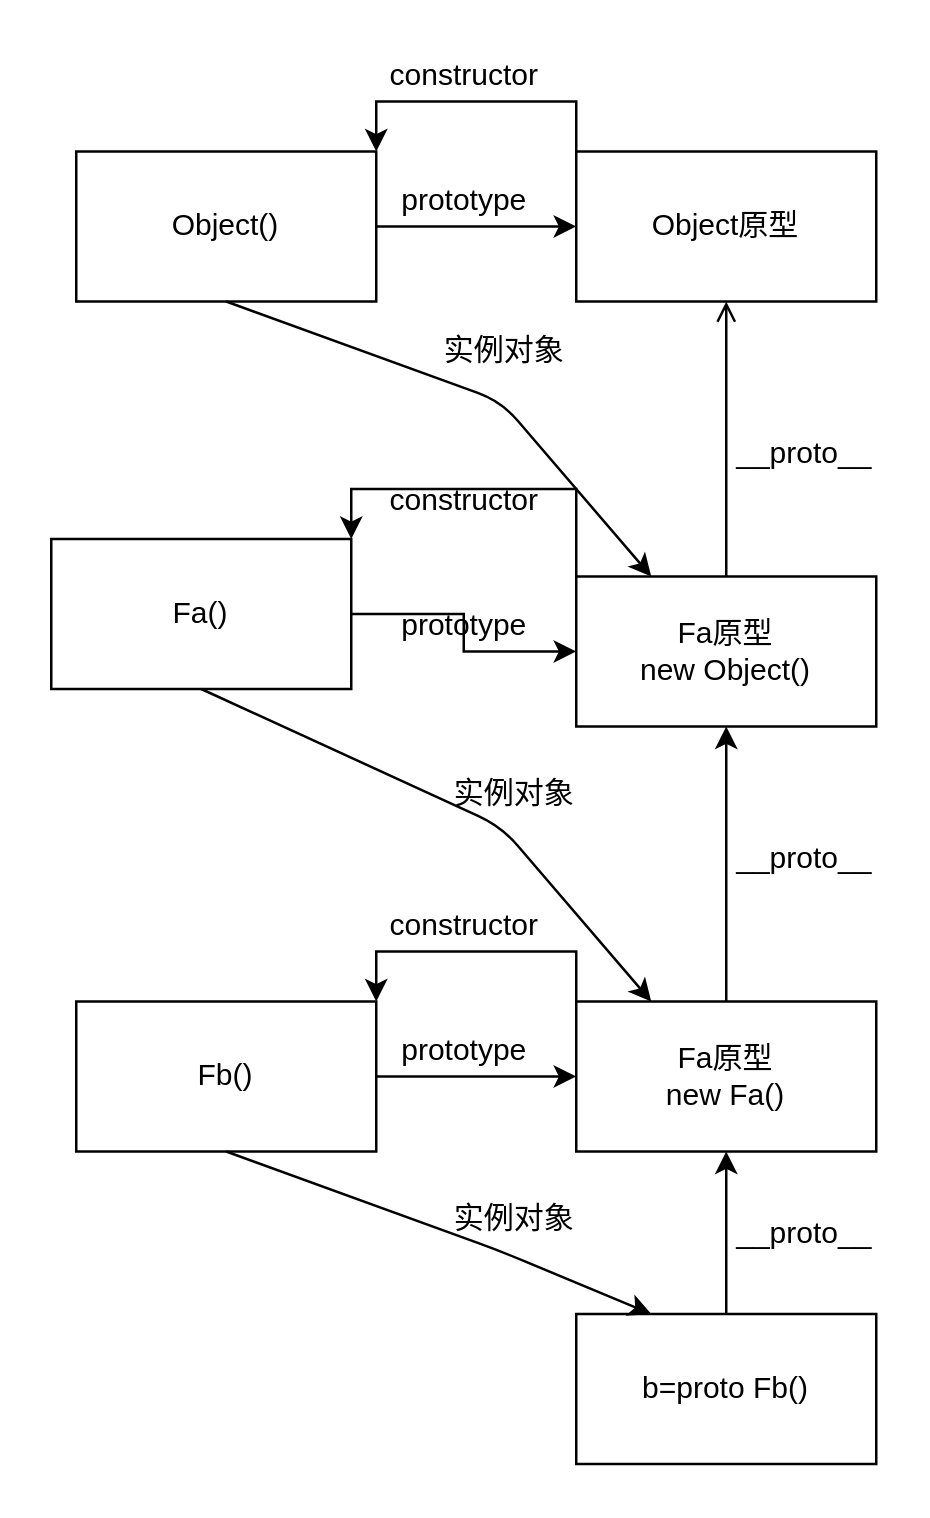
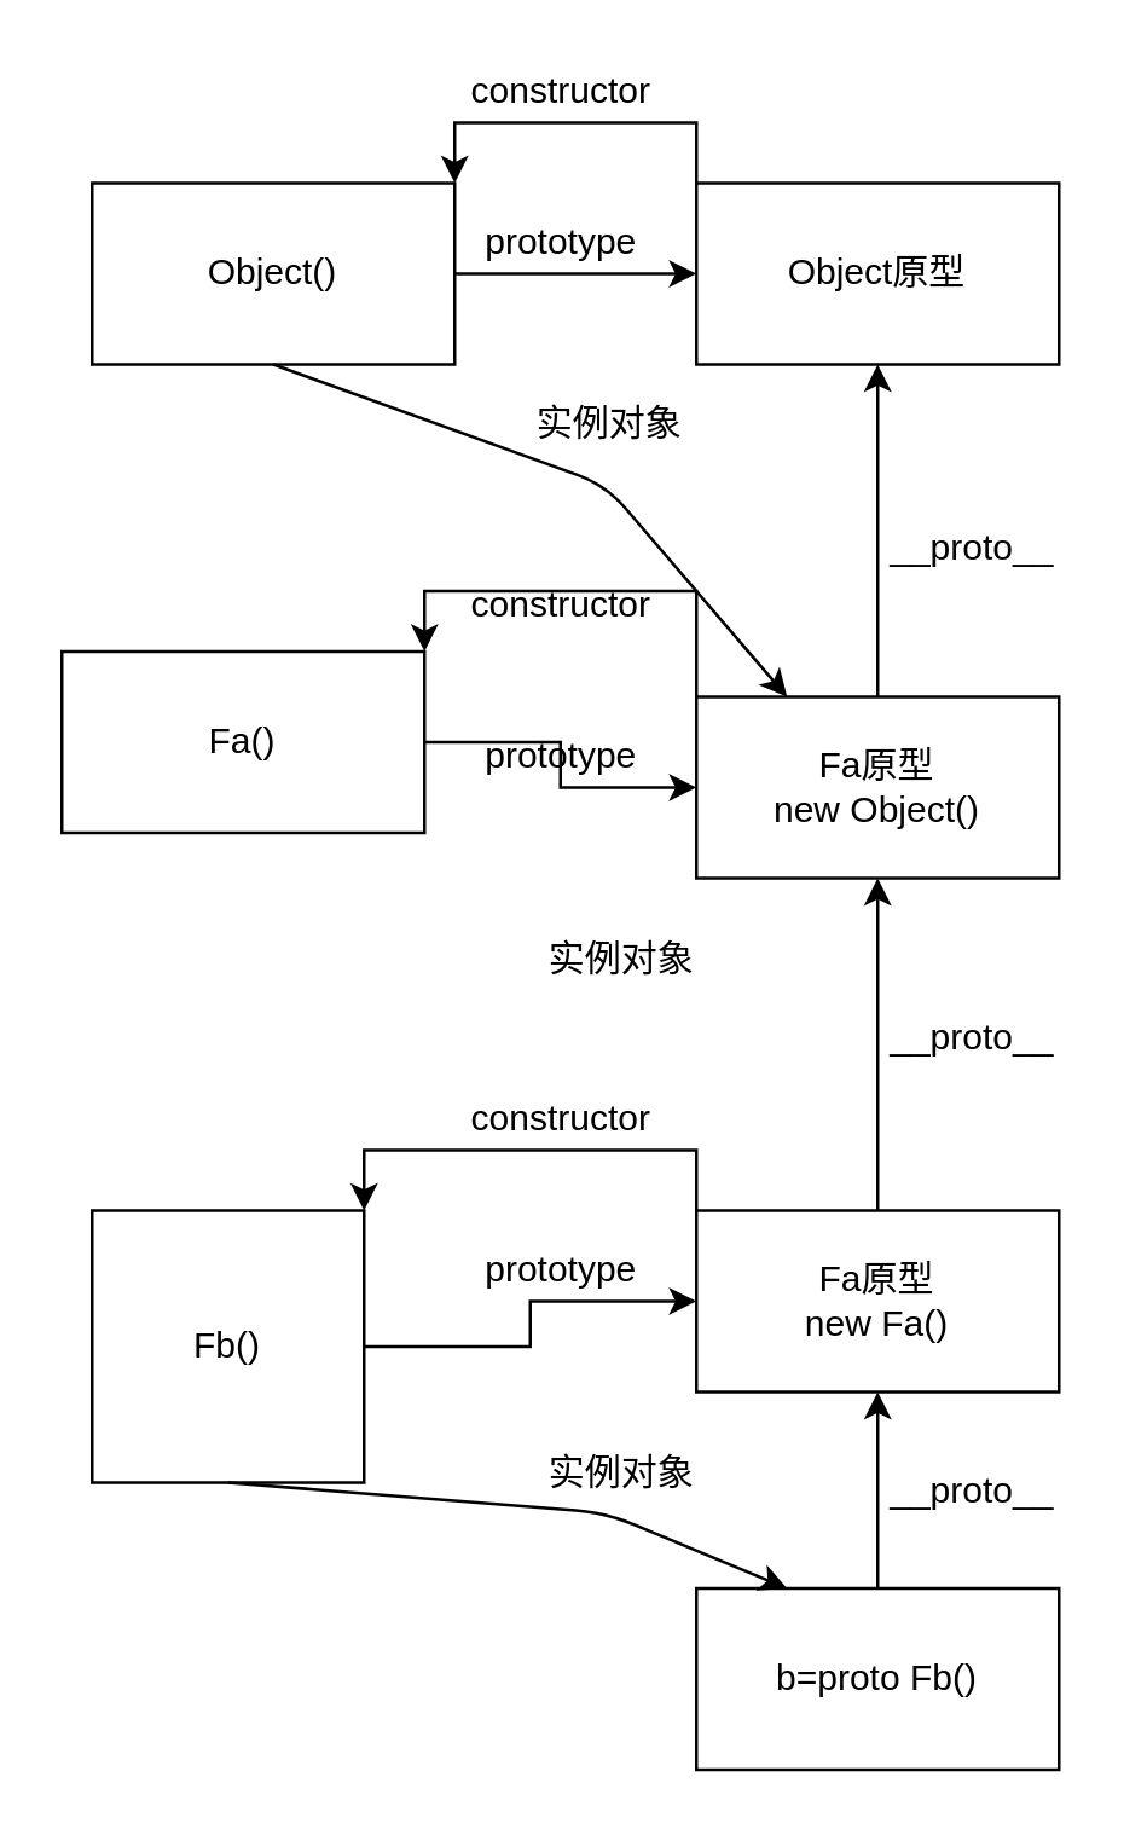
- <mxCell id="20" value="" style="endArrow=open;html=1;exitX=0.5;exitY=0;exitDx=0;exitDy=0;entryX=0.5;entryY=1;entryDx=0;entryDy=0;" edge="1" parent="1" source="5" target="11"><mxGeometry width="50" height="50" relative="1" as="geometry"><mxPoint x="270" y="230" as="sourcePoint" /><mxPoint x="320" y="180" as="targetPoint" /></mxGeometry></mxCell>
+ <mxCell id="20" value="" style="endArrow=classic;html=1;exitX=0.5;exitY=0;exitDx=0;exitDy=0;entryX=0.5;entryY=1;entryDx=0;entryDy=0;" edge="1" parent="1" source="5" target="11"><mxGeometry width="50" height="50" relative="1" as="geometry"><mxPoint x="270" y="230" as="sourcePoint" /><mxPoint x="320" y="180" as="targetPoint" /></mxGeometry></mxCell>
- <mxCell id="23" value="" style="endArrow=classic;html=1;exitX=0.5;exitY=1;exitDx=0;exitDy=0;entryX=0.25;entryY=0;entryDx=0;entryDy=0;" edge="1" parent="1" source="3" target="17"><mxGeometry width="50" height="50" relative="1" as="geometry"><mxPoint x="300" y="410" as="sourcePoint" /><mxPoint x="300" y="300" as="targetPoint" /><Array as="points"><mxPoint x="200" y="330" /></Array></mxGeometry></mxCell>
- <mxCell id="15" value="Fb()" style="rounded=0;whiteSpace=wrap;html=1;" vertex="1" parent="1"><mxGeometry x="30" y="400" width="120" height="60" as="geometry" /></mxCell>
+ <mxCell id="15" value="Fb()" style="rounded=0;whiteSpace=wrap;html=1;" vertex="1" parent="1"><mxGeometry x="30" y="400" width="90" height="90" as="geometry" /></mxCell>
